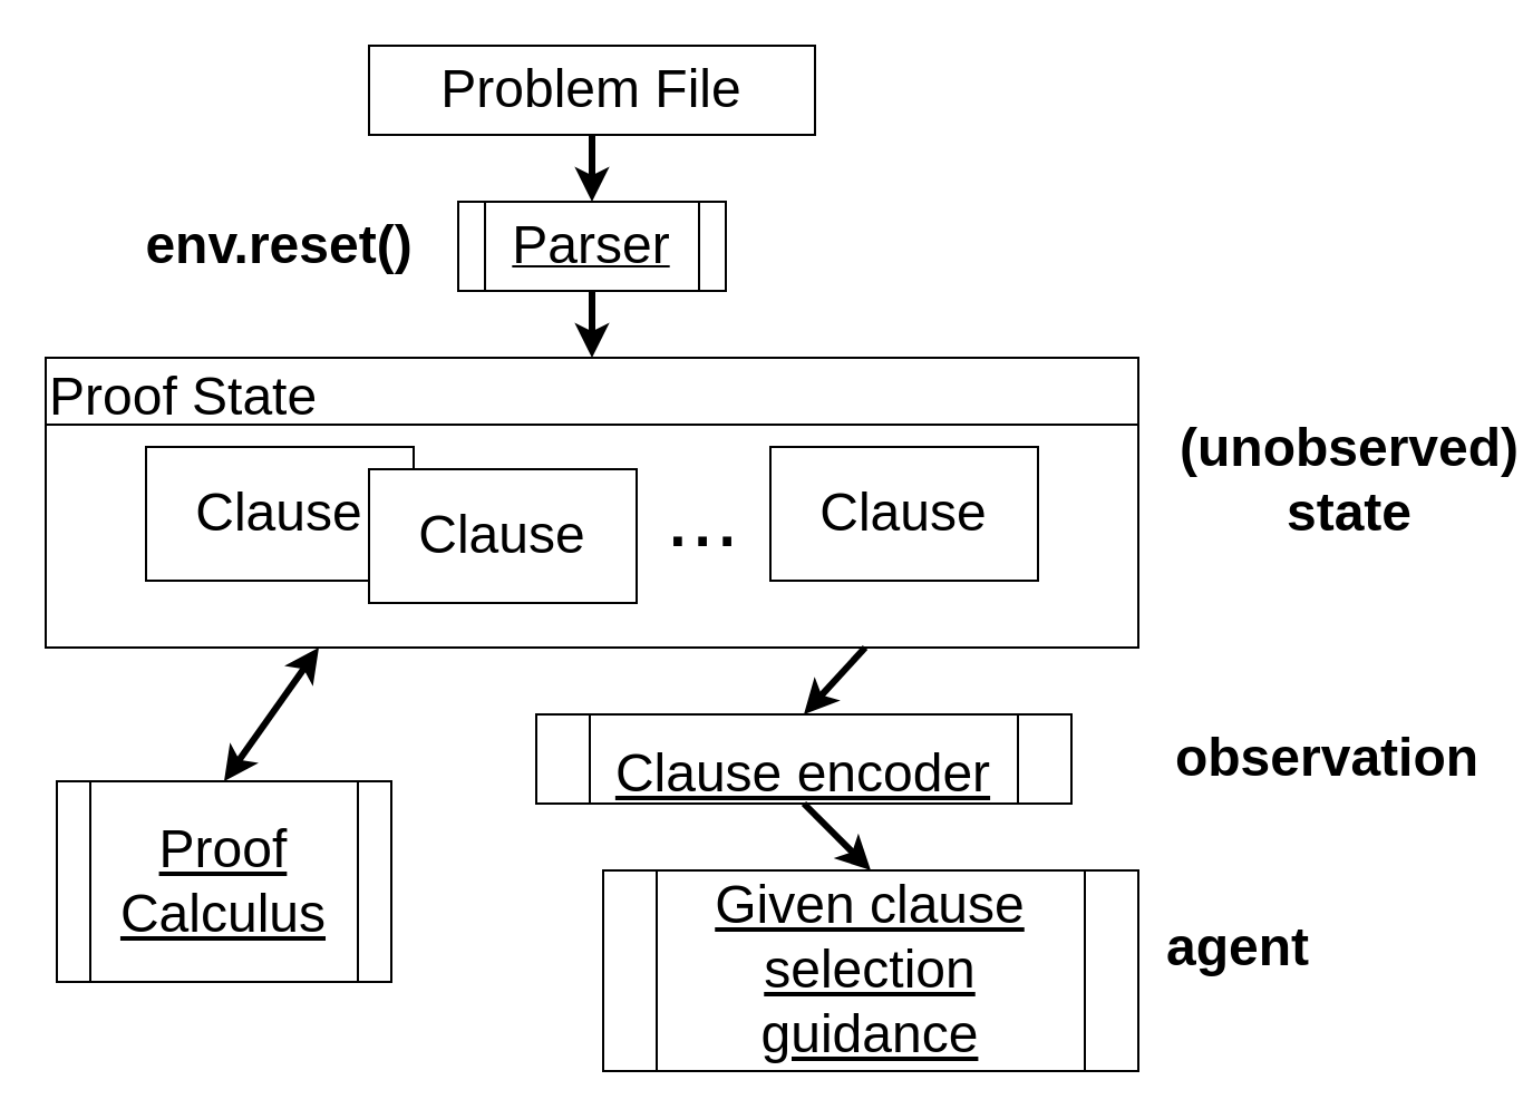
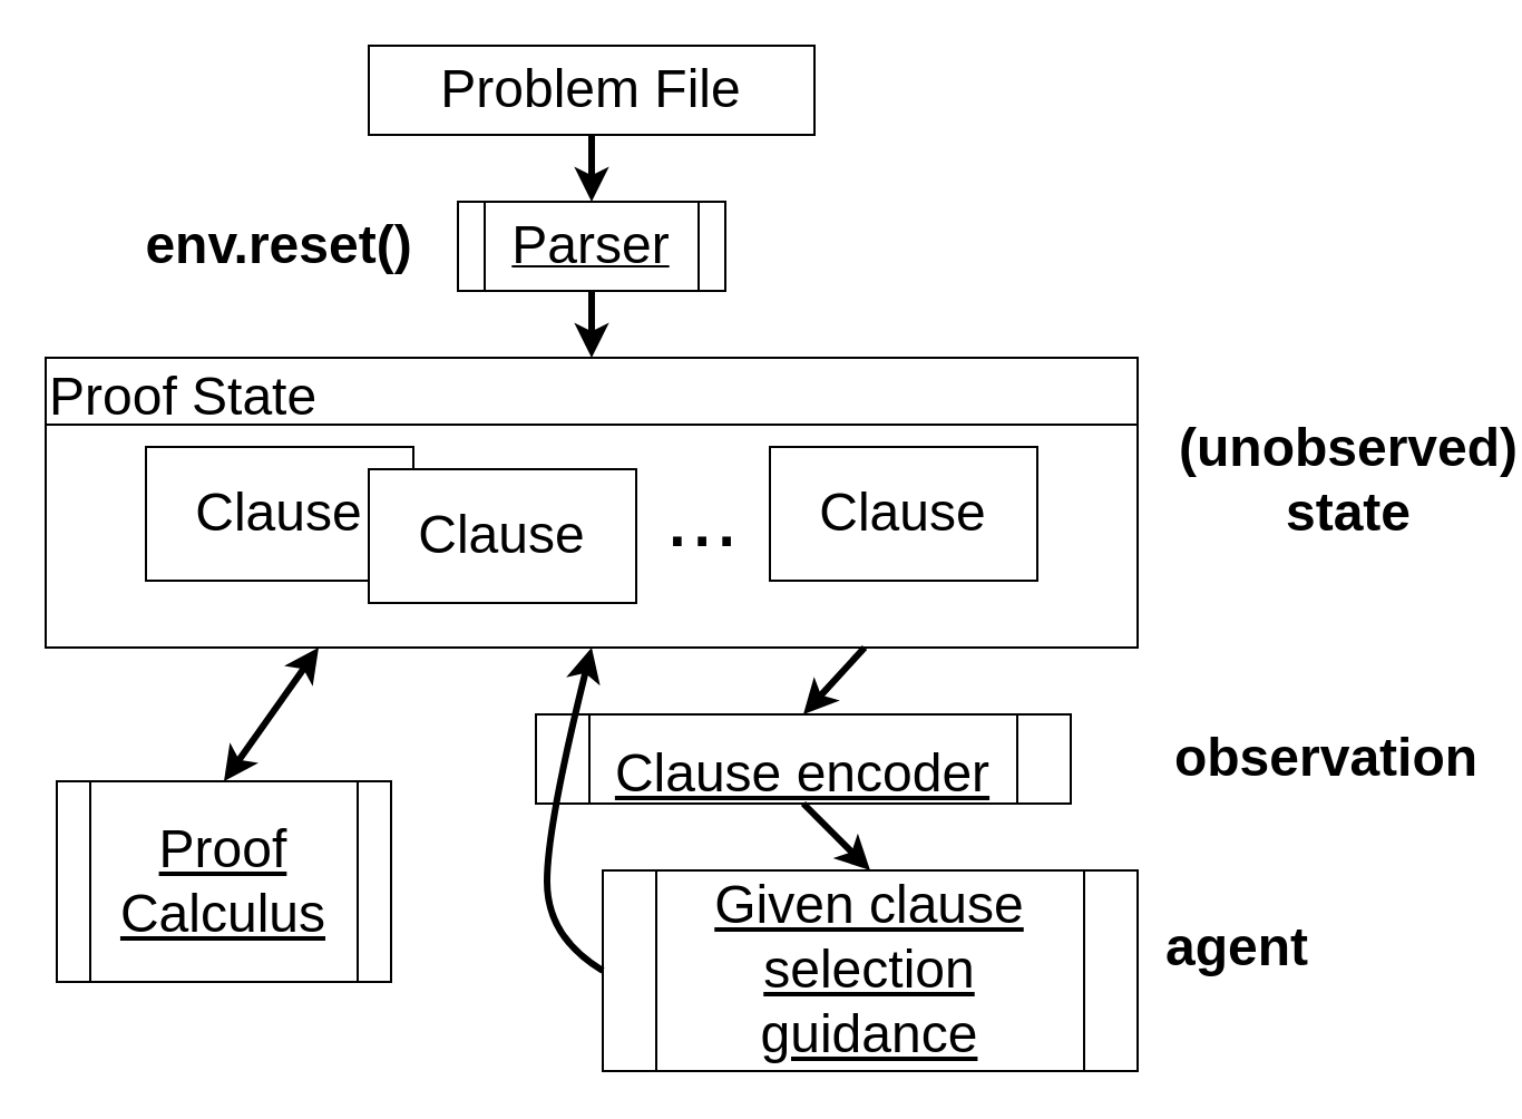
+ <mxCell id="17" value="" style="curved=1;endArrow=classic;html=1;rounded=0;fontSize=24;strokeWidth=3;entryX=0.5;entryY=1;entryDx=0;entryDy=0;exitX=0;exitY=0.5;exitDx=0;exitDy=0;" parent="1" source="5" target="11" edge="1"><mxGeometry width="50" height="50" relative="1" as="geometry"><mxPoint x="195" y="420" as="sourcePoint" /><mxPoint x="245" y="370" as="targetPoint" /><Array as="points"><mxPoint x="245" y="420" /><mxPoint x="245" y="370" /></Array></mxGeometry></mxCell>
